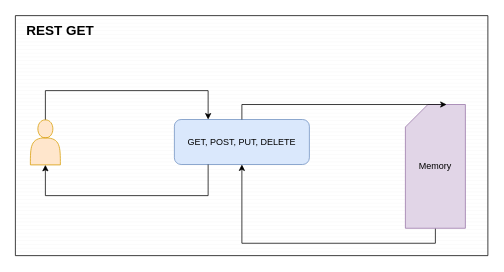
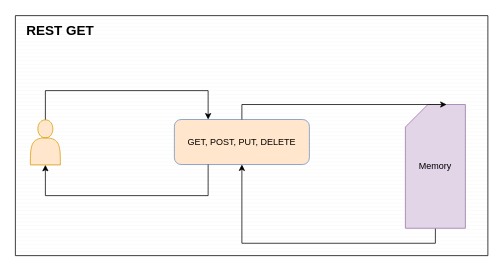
- <mxCell id="4" value="GET, POST, PUT, DELETE" style="rounded=1;whiteSpace=wrap;html=1;fillColor=#dae8fc;strokeColor=#6c8ebf;" vertex="1" parent="2"><mxGeometry x="212" y="138.5" width="180" height="60" as="geometry" /></mxCell>
+ <mxCell id="4" value="GET, POST, PUT, DELETE" style="rounded=1;whiteSpace=wrap;html=1;fillColor=#ffe6cc;strokeColor=#6c8ebf;" vertex="1" parent="2"><mxGeometry x="212" y="138.5" width="180" height="60" as="geometry" /></mxCell>
